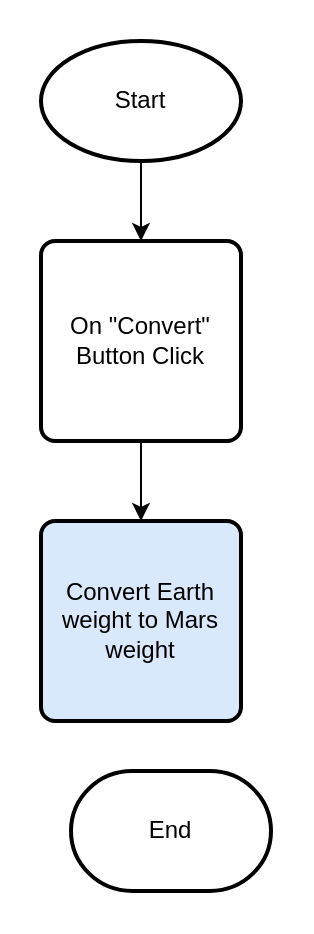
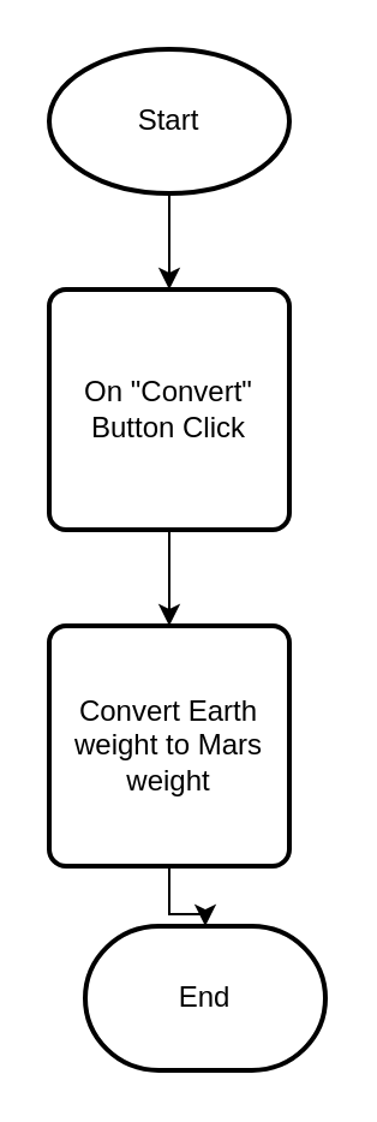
- <mxCell id="6" value="Convert Earth weight to Mars weight" style="rounded=1;whiteSpace=wrap;html=1;absoluteArcSize=1;arcSize=14;strokeWidth=2;fillColor=#dae8fc;" vertex="1" parent="1"><mxGeometry x="20" y="260" width="100" height="100" as="geometry" /></mxCell>
+ <mxCell id="6" value="Convert Earth weight to Mars weight" style="rounded=1;whiteSpace=wrap;html=1;absoluteArcSize=1;arcSize=14;strokeWidth=2;" vertex="1" parent="1"><mxGeometry x="20" y="260" width="100" height="100" as="geometry" /></mxCell>
+ <mxCell id="8" style="edgeStyle=orthogonalEdgeStyle;rounded=0;orthogonalLoop=1;jettySize=auto;html=1;entryX=0.5;entryY=0;entryDx=0;entryDy=0;entryPerimeter=0;" edge="1" parent="1" source="6" target="7"><mxGeometry relative="1" as="geometry" /></mxCell>
